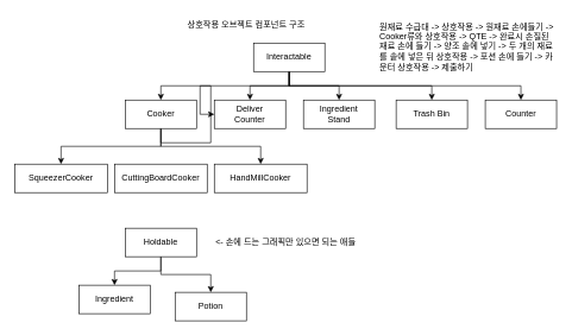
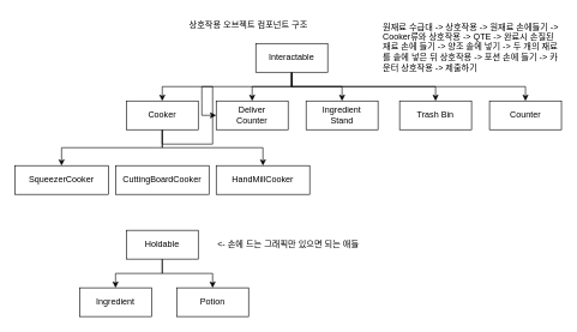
- <mxCell id="22" value="Potion" style="rounded=0;whiteSpace=wrap;html=1;" parent="1" vertex="1"><mxGeometry x="245" y="410" width="100" height="40" as="geometry" /></mxCell>
+ <mxCell id="22" value="Potion" style="rounded=0;whiteSpace=wrap;html=1;" parent="1" vertex="1"><mxGeometry x="245" y="400" width="100" height="40" as="geometry" /></mxCell>
